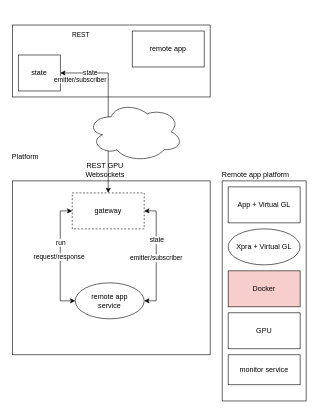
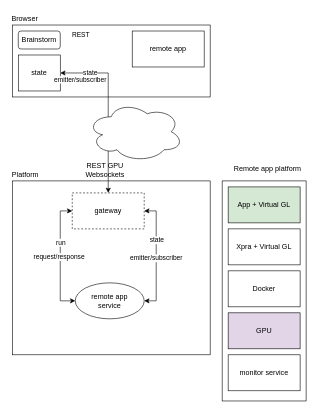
+ <mxCell id="3" value="Browser" style="text;html=1;strokeColor=none;fillColor=none;align=center;verticalAlign=middle;whiteSpace=wrap;rounded=0;" parent="1" vertex="1"><mxGeometry x="21" y="20" width="40" height="20" as="geometry" /></mxCell>
+ <mxCell id="15" value="Brainstorm" style="rounded=1;whiteSpace=wrap;html=1;" parent="1" vertex="1"><mxGeometry x="30" y="51" width="70" height="30" as="geometry" /></mxCell>
- <mxCell id="13" value="Platform" style="text;html=1;strokeColor=none;fillColor=none;align=center;verticalAlign=middle;whiteSpace=wrap;rounded=0;" parent="1" vertex="1"><mxGeometry x="22" y="251" width="40" height="20" as="geometry" /></mxCell>
+ <mxCell id="13" value="Platform" style="text;html=1;strokeColor=none;fillColor=none;align=center;verticalAlign=middle;whiteSpace=wrap;rounded=0;" parent="1" vertex="1"><mxGeometry x="22" y="281" width="40" height="20" as="geometry" /></mxCell>
- <mxCell id="19" value="Remote app platform" style="text;html=1;strokeColor=none;fillColor=none;align=center;verticalAlign=middle;whiteSpace=wrap;rounded=0;" parent="1" vertex="1"><mxGeometry x="366" y="281" width="120" height="20" as="geometry" /></mxCell>
+ <mxCell id="19" value="Remote app platform" style="text;html=1;strokeColor=none;fillColor=none;align=center;verticalAlign=middle;whiteSpace=wrap;rounded=0;" parent="1" vertex="1"><mxGeometry x="386" y="271" width="120" height="20" as="geometry" /></mxCell>
- <mxCell id="22" value="App + Virtual GL" style="rounded=0;whiteSpace=wrap;html=1;" parent="1" vertex="1"><mxGeometry x="380" y="311" width="120" height="60" as="geometry" /></mxCell>
+ <mxCell id="22" value="App + Virtual GL" style="rounded=0;whiteSpace=wrap;html=1;fillColor=#d5e8d4;" parent="1" vertex="1"><mxGeometry x="380" y="311" width="120" height="60" as="geometry" /></mxCell>
- <mxCell id="29" value="Xpra + Virtual GL" style="ellipse;whiteSpace=wrap;html=1;" vertex="1" parent="1"><mxGeometry x="380" y="381" width="120" height="60" as="geometry" /></mxCell>
+ <mxCell id="29" value="Xpra + Virtual GL" style="rounded=0;whiteSpace=wrap;html=1;" vertex="1" parent="1"><mxGeometry x="380" y="381" width="120" height="60" as="geometry" /></mxCell>
- <mxCell id="20" value="Docker" style="rounded=0;whiteSpace=wrap;html=1;fillColor=#f8cecc;" parent="1" vertex="1"><mxGeometry x="380" y="451" width="120" height="60" as="geometry" /></mxCell>
+ <mxCell id="20" value="Docker" style="rounded=0;whiteSpace=wrap;html=1;" parent="1" vertex="1"><mxGeometry x="380" y="451" width="120" height="60" as="geometry" /></mxCell>
- <mxCell id="21" value="GPU" style="rounded=0;whiteSpace=wrap;html=1;" parent="1" vertex="1"><mxGeometry x="380" y="521" width="120" height="60" as="geometry" /></mxCell>
+ <mxCell id="21" value="GPU" style="rounded=0;whiteSpace=wrap;html=1;fillColor=#e1d5e7;" parent="1" vertex="1"><mxGeometry x="380" y="521" width="120" height="60" as="geometry" /></mxCell>
- <mxCell id="23" value="monitor service" style="rounded=0;whiteSpace=wrap;html=1;" parent="1" vertex="1"><mxGeometry x="380" y="591" width="120" height="50" as="geometry" /></mxCell>
+ <mxCell id="23" value="monitor service" style="rounded=0;whiteSpace=wrap;html=1;" parent="1" vertex="1"><mxGeometry x="380" y="591" width="120" height="60" as="geometry" /></mxCell>
